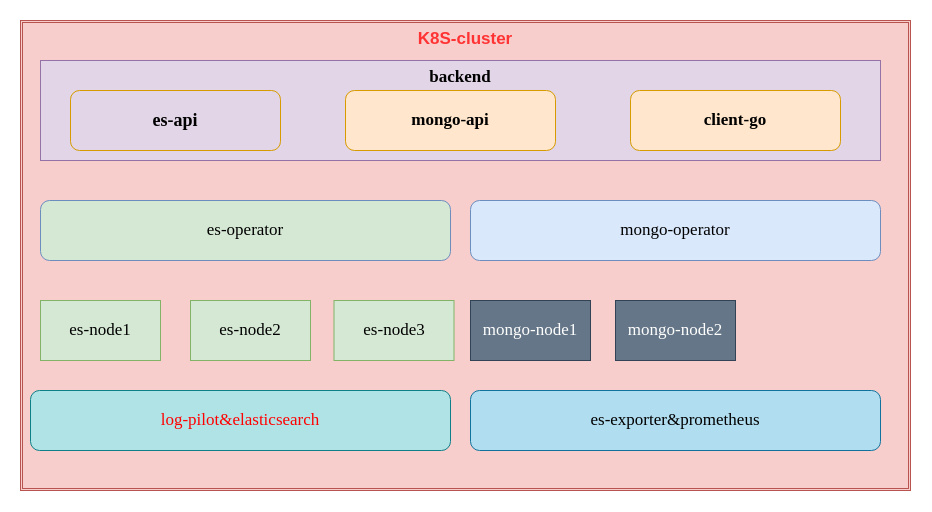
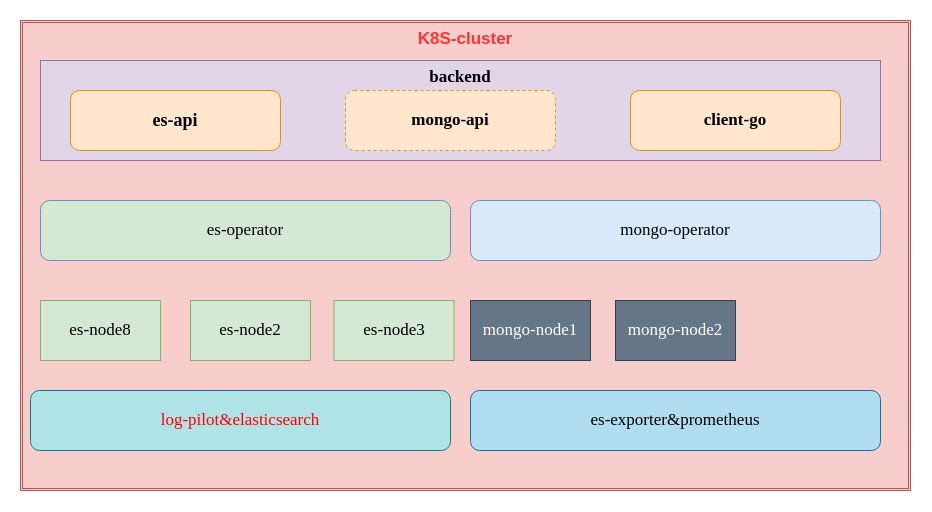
- <mxCell id="4" value="&lt;b&gt;&lt;font style=&quot;font-size: 18px&quot;&gt;es-api&lt;/font&gt;&lt;/b&gt;" style="rounded=1;whiteSpace=wrap;html=1;fontFamily=Georgia;fontSize=17;align=center;verticalAlign=middle;fillColor=#e1d5e7;strokeColor=#d79b00;" vertex="1" parent="1"><mxGeometry x="70" y="90" width="210" height="60" as="geometry" /></mxCell>
+ <mxCell id="4" value="&lt;b&gt;&lt;font style=&quot;font-size: 18px&quot;&gt;es-api&lt;/font&gt;&lt;/b&gt;" style="rounded=1;whiteSpace=wrap;html=1;fontFamily=Georgia;fontSize=17;align=center;verticalAlign=middle;fillColor=#ffe6cc;strokeColor=#d79b00;" vertex="1" parent="1"><mxGeometry x="70" y="90" width="210" height="60" as="geometry" /></mxCell>
- <mxCell id="6" value="mongo-api" style="rounded=1;whiteSpace=wrap;html=1;fontFamily=Georgia;fontSize=17;align=center;verticalAlign=middle;fillColor=#ffe6cc;strokeColor=#d79b00;fontStyle=1" vertex="1" parent="1"><mxGeometry x="345" y="90" width="210" height="60" as="geometry" /></mxCell>
+ <mxCell id="6" value="mongo-api" style="rounded=1;whiteSpace=wrap;html=1;fontFamily=Georgia;fontSize=17;align=center;verticalAlign=middle;fillColor=#ffe6cc;strokeColor=#d79b00;fontStyle=1;dashed=1;" vertex="1" parent="1"><mxGeometry x="345" y="90" width="210" height="60" as="geometry" /></mxCell>
- <mxCell id="9" value="es-node1" style="rounded=0;whiteSpace=wrap;html=1;fontFamily=Georgia;fontSize=17;align=center;verticalAlign=middle;fillColor=#d5e8d4;strokeColor=#82b366;" vertex="1" parent="1"><mxGeometry x="40" y="300" width="120" height="60" as="geometry" /></mxCell>
+ <mxCell id="9" value="es-node8" style="rounded=0;whiteSpace=wrap;html=1;fontFamily=Georgia;fontSize=17;align=center;verticalAlign=middle;fillColor=#d5e8d4;strokeColor=#82b366;" vertex="1" parent="1"><mxGeometry x="40" y="300" width="120" height="60" as="geometry" /></mxCell>
